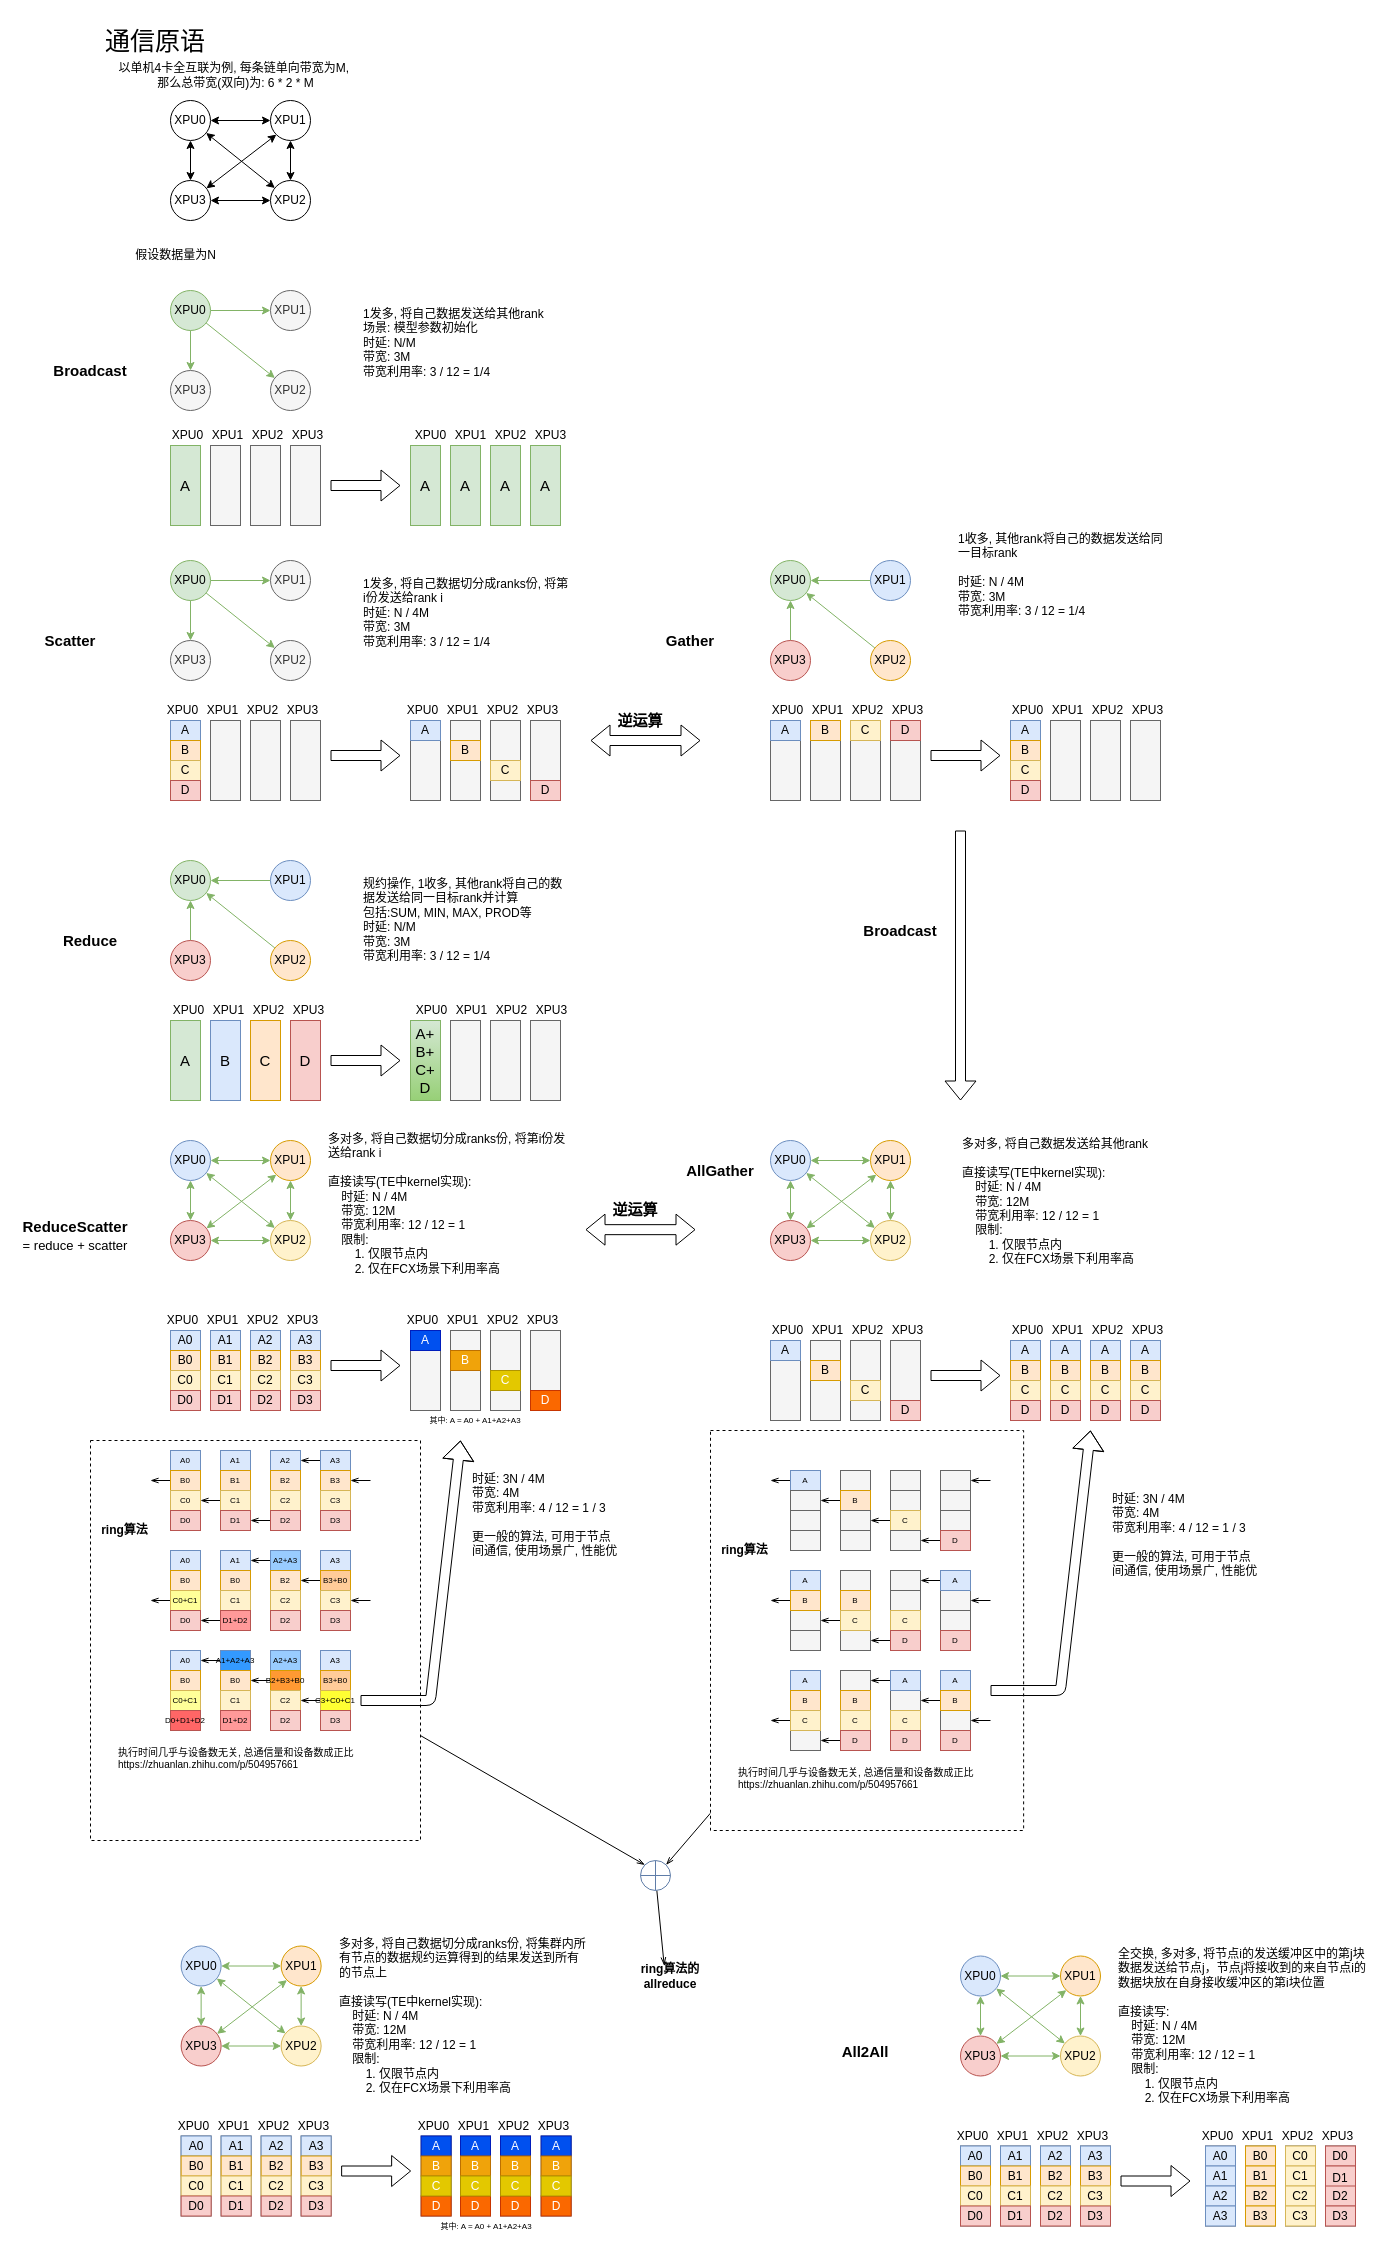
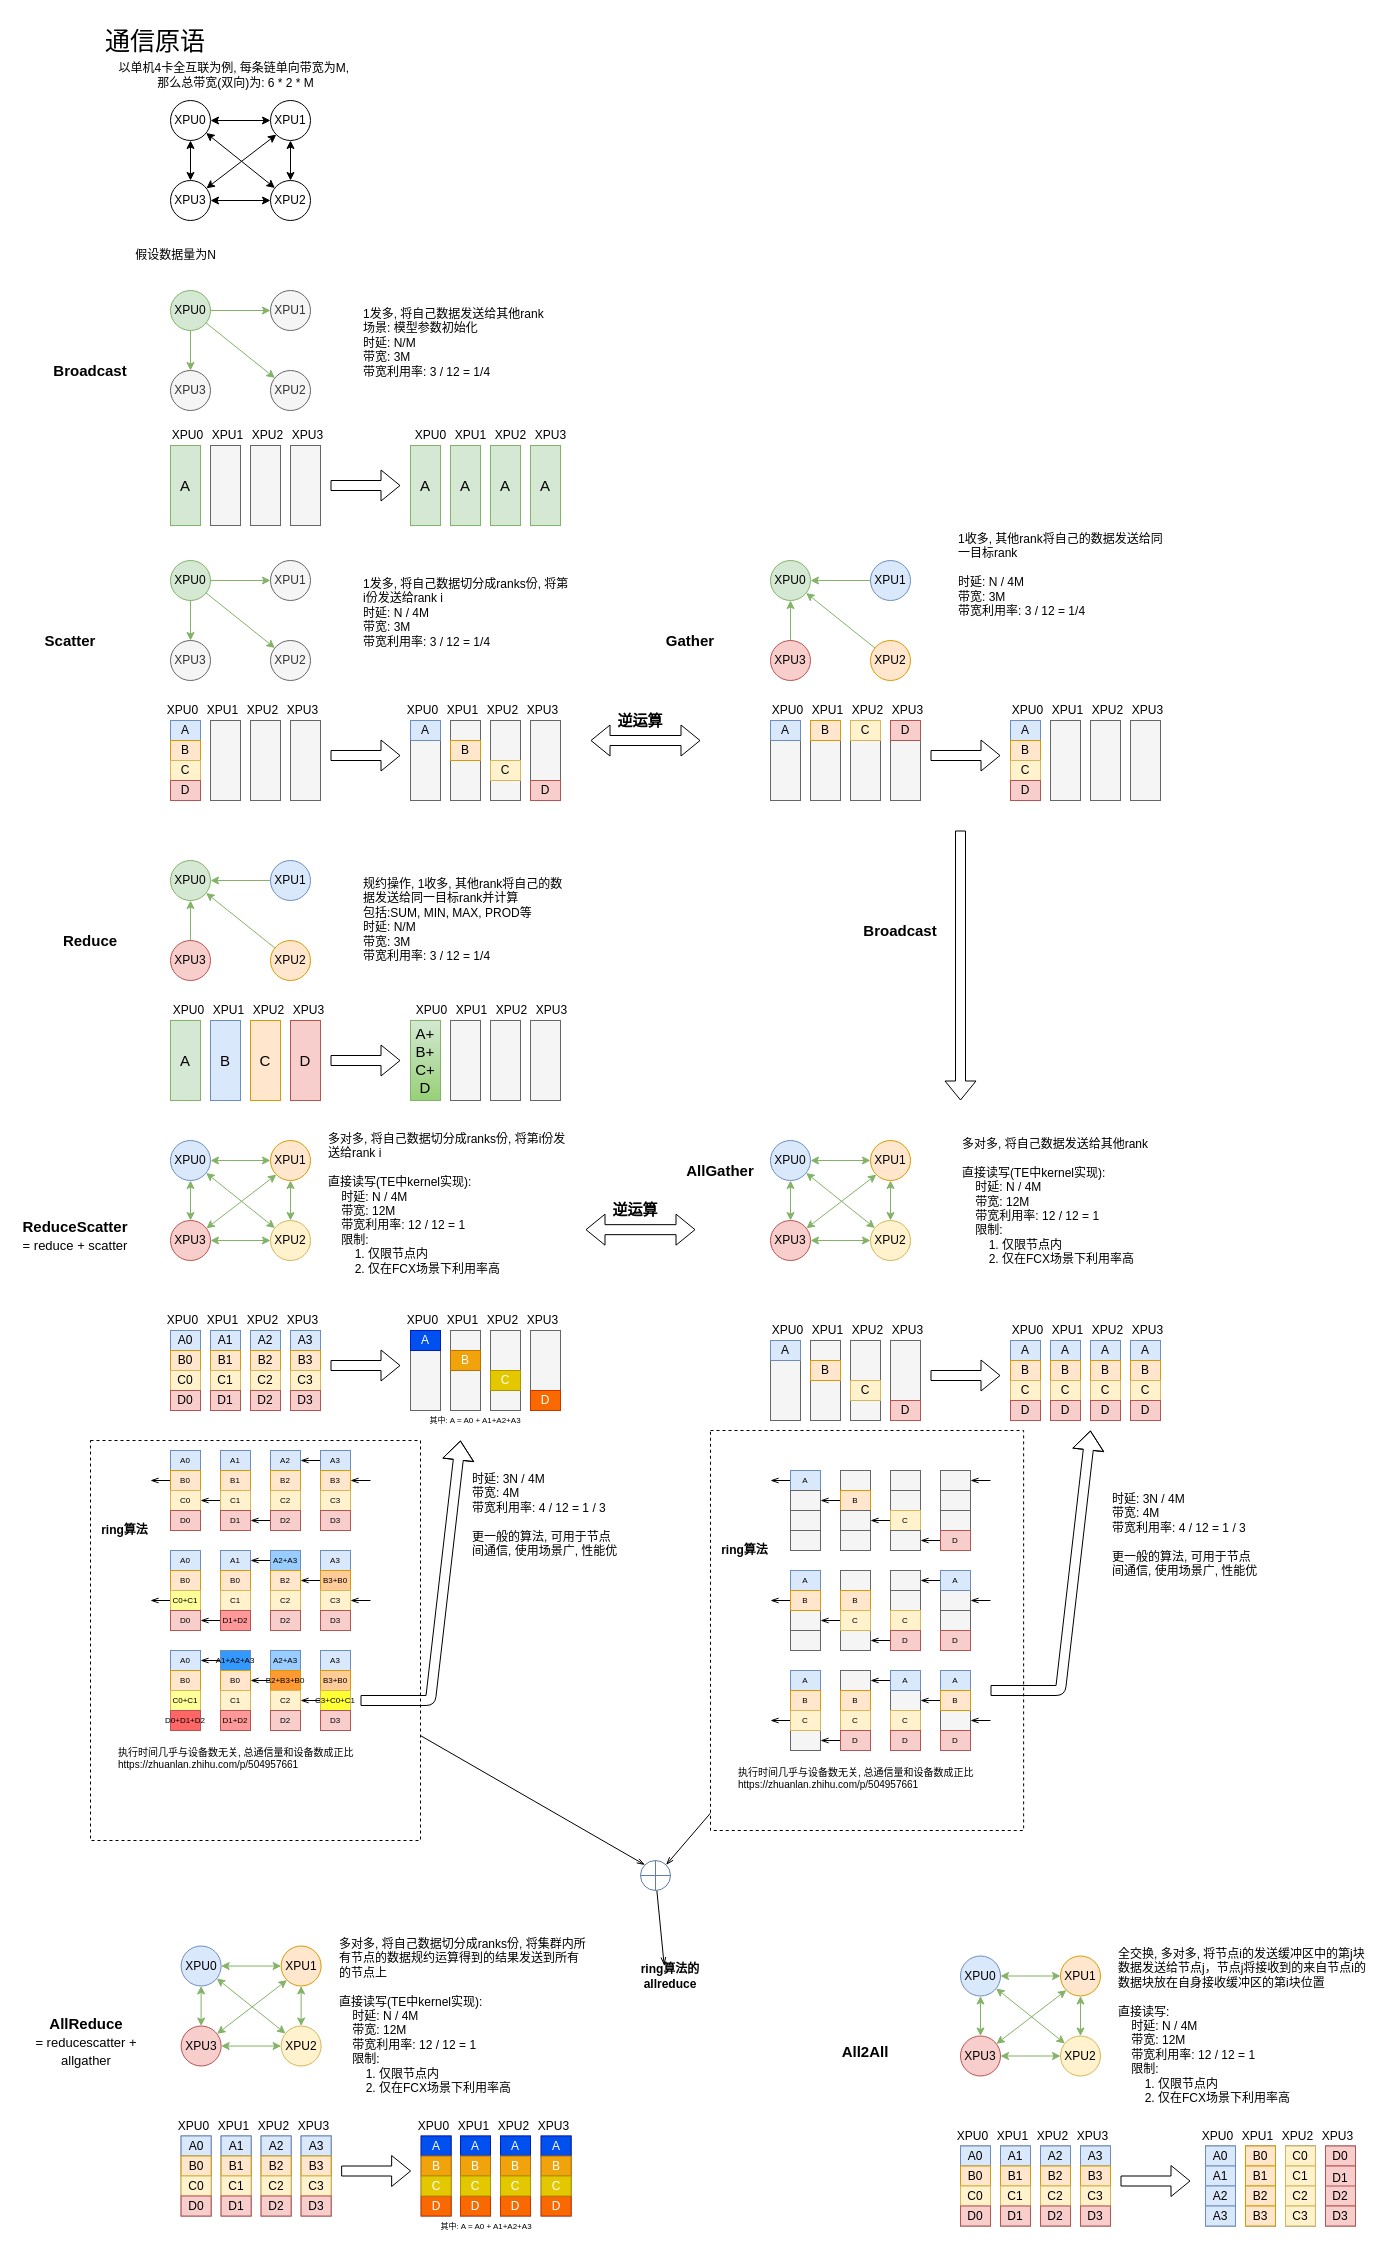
+ <mxCell id="411" value="AllReduce&lt;br&gt;&lt;font style=&quot;font-size: 13px ; font-weight: normal&quot;&gt;= reducescatter +&lt;br&gt;allgather&lt;br&gt;&lt;/font&gt;" style="text;html=1;strokeColor=none;fillColor=none;align=center;verticalAlign=middle;whiteSpace=wrap;rounded=0;fontSize=15;fontStyle=1" vertex="1" parent="1"><mxGeometry x="30.63" y="2015.5" width="110" height="50" as="geometry" /></mxCell>
